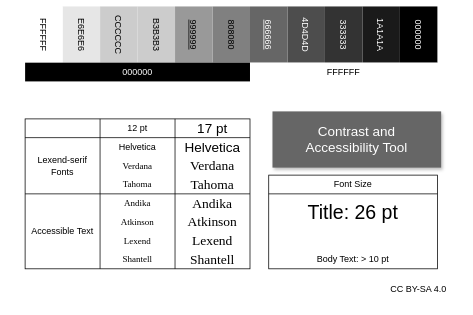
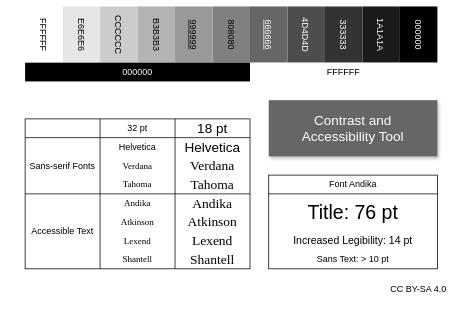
- <mxCell id="12" value="B3B3B3" style="rounded=0;whiteSpace=wrap;html=1;strokeColor=none;fillColor=#cccccc;fontColor=#000000;rotation=90;" parent="1" vertex="1"><mxGeometry x="170.5" y="20.5" width="75" height="50" as="geometry" /></mxCell>
+ <mxCell id="12" value="B3B3B3" style="rounded=0;whiteSpace=wrap;html=1;strokeColor=none;fillColor=#B3B3B3;fontColor=#000000;rotation=90;" parent="1" vertex="1"><mxGeometry x="170.5" y="20.5" width="75" height="50" as="geometry" /></mxCell>
- <mxCell id="34" value="12 pt" style="text;html=1;strokeColor=none;fillColor=none;align=center;verticalAlign=middle;whiteSpace=wrap;rounded=0;" parent="30" vertex="1"><mxGeometry x="133" y="158" width="100" height="25" as="geometry" /></mxCell>
+ <mxCell id="34" value="32 pt" style="text;html=1;strokeColor=none;fillColor=none;align=center;verticalAlign=middle;whiteSpace=wrap;rounded=0;" parent="30" vertex="1"><mxGeometry x="133" y="158" width="100" height="25" as="geometry" /></mxCell>
- <mxCell id="46" value="17 pt" style="text;html=1;strokeColor=none;fillColor=none;align=center;verticalAlign=middle;whiteSpace=wrap;rounded=0;fontSize=18;" parent="30" vertex="1"><mxGeometry x="233" y="158" width="100" height="25" as="geometry" /></mxCell>
+ <mxCell id="46" value="18 pt" style="text;html=1;strokeColor=none;fillColor=none;align=center;verticalAlign=middle;whiteSpace=wrap;rounded=0;fontSize=18;" parent="30" vertex="1"><mxGeometry x="233" y="158" width="100" height="25" as="geometry" /></mxCell>
- <mxCell id="29" value="Contrast and Accessibility Tool" style="rounded=0;whiteSpace=wrap;html=1;fillColor=#666666;strokeColor=none;shadow=1;fontSize=18;fontColor=#FFFFFF;spacingLeft=18;spacingRight=18;" parent="1" vertex="1"><mxGeometry x="363" y="148" width="225" height="75" as="geometry" /></mxCell>
+ <mxCell id="29" value="Contrast and Accessibility Tool" style="rounded=0;whiteSpace=wrap;html=1;fillColor=#666666;strokeColor=none;shadow=1;fontSize=18;fontColor=#FFFFFF;spacingLeft=18;spacingRight=18;" parent="1" vertex="1"><mxGeometry x="358" y="133" width="225" height="75" as="geometry" /></mxCell>
- <mxCell id="21" value="Lexend-serif Fonts" style="text;html=1;strokeColor=none;fillColor=none;align=center;verticalAlign=middle;whiteSpace=wrap;rounded=0;" parent="1" vertex="1"><mxGeometry x="33" y="183" width="100" height="75" as="geometry" /></mxCell>
+ <mxCell id="21" value="Sans-serif Fonts" style="text;html=1;strokeColor=none;fillColor=none;align=center;verticalAlign=middle;whiteSpace=wrap;rounded=0;" parent="1" vertex="1"><mxGeometry x="33" y="183" width="100" height="75" as="geometry" /></mxCell>
- <mxCell id="27" value="Font Size" style="text;html=1;strokeColor=none;fillColor=none;align=center;verticalAlign=middle;whiteSpace=wrap;rounded=0;" parent="1" vertex="1"><mxGeometry x="358" y="233" width="225" height="25" as="geometry" /></mxCell>
+ <mxCell id="27" value="Font Andika" style="text;html=1;strokeColor=none;fillColor=none;align=center;verticalAlign=middle;whiteSpace=wrap;rounded=0;" parent="1" vertex="1"><mxGeometry x="358" y="233" width="225" height="25" as="geometry" /></mxCell>
- <mxCell id="23" value="Title: 26 pt" style="text;html=1;strokeColor=none;fillColor=none;align=center;verticalAlign=middle;whiteSpace=wrap;rounded=0;fontSize=26;" parent="1" vertex="1"><mxGeometry x="383" y="258" width="175" height="50" as="geometry" /></mxCell>
+ <mxCell id="23" value="Title: 76 pt" style="text;html=1;strokeColor=none;fillColor=none;align=center;verticalAlign=middle;whiteSpace=wrap;rounded=0;fontSize=26;" parent="1" vertex="1"><mxGeometry x="383" y="258" width="175" height="50" as="geometry" /></mxCell>
+ <mxCell id="24" value="Increased Legibility: 14 pt" style="text;html=1;strokeColor=none;fillColor=none;align=center;verticalAlign=middle;whiteSpace=wrap;rounded=0;fontSize=14;" parent="1" vertex="1"><mxGeometry x="383" y="308" width="175" height="25" as="geometry" /></mxCell>
- <mxCell id="25" value="Body Text: &amp;gt; 10 pt" style="text;html=1;strokeColor=none;fillColor=none;align=center;verticalAlign=middle;whiteSpace=wrap;rounded=0;fontSize=12;" parent="1" vertex="1"><mxGeometry x="383" y="333" width="175" height="25" as="geometry" /></mxCell>
+ <mxCell id="25" value="Sans Text: &amp;gt; 10 pt" style="text;html=1;strokeColor=none;fillColor=none;align=center;verticalAlign=middle;whiteSpace=wrap;rounded=0;fontSize=12;" parent="1" vertex="1"><mxGeometry x="383" y="333" width="175" height="25" as="geometry" /></mxCell>
